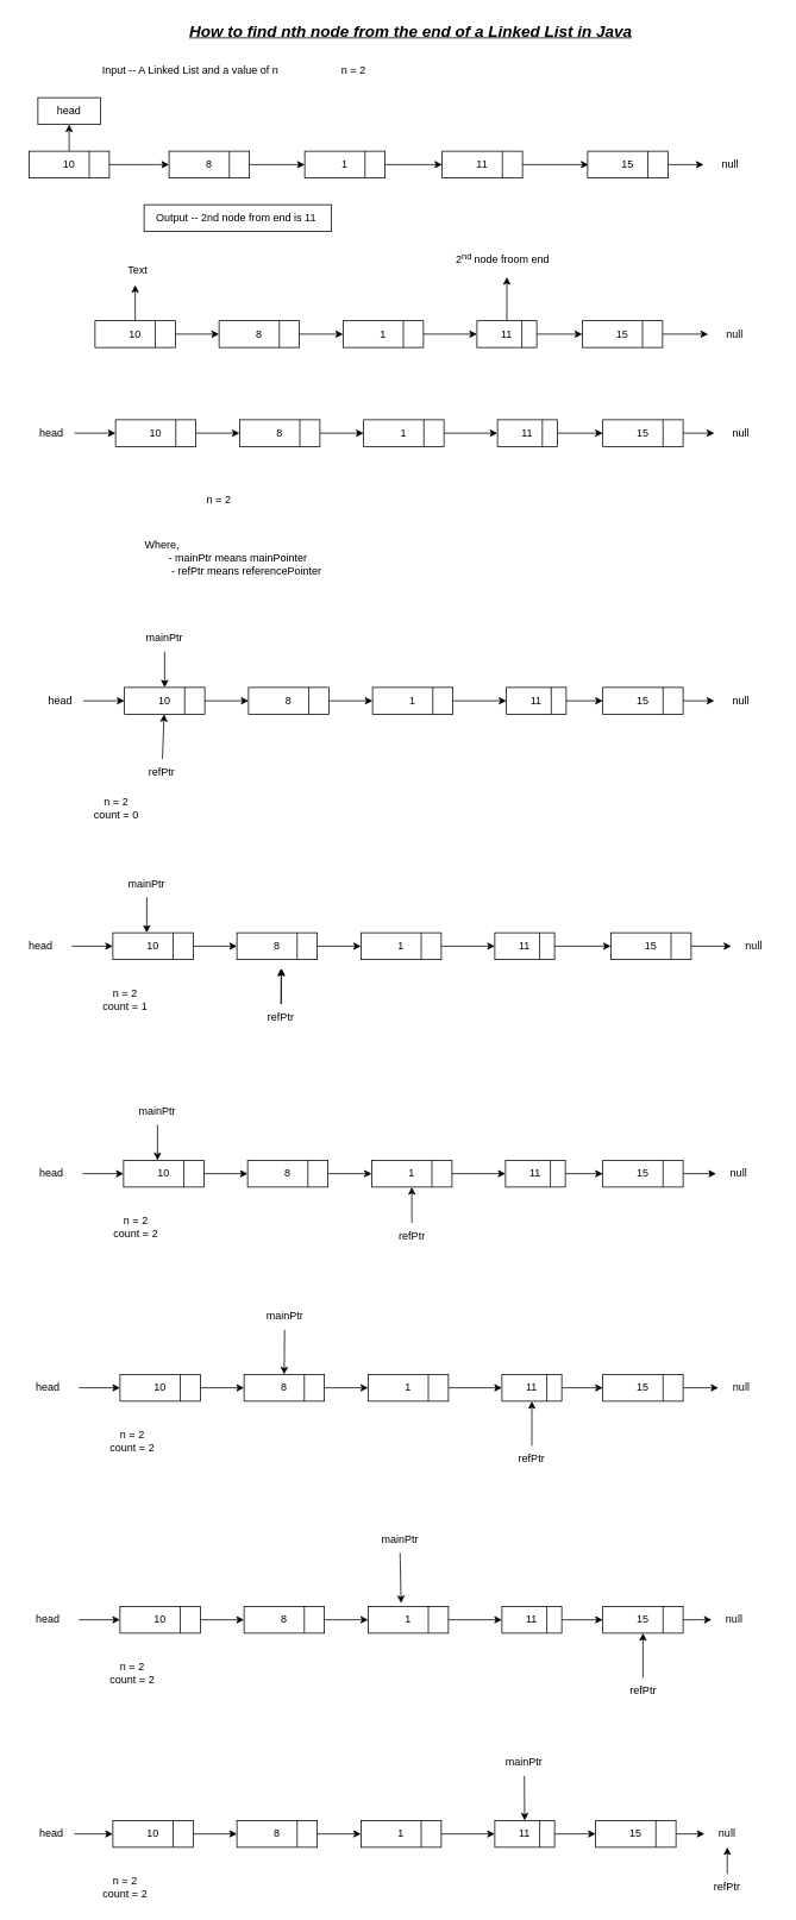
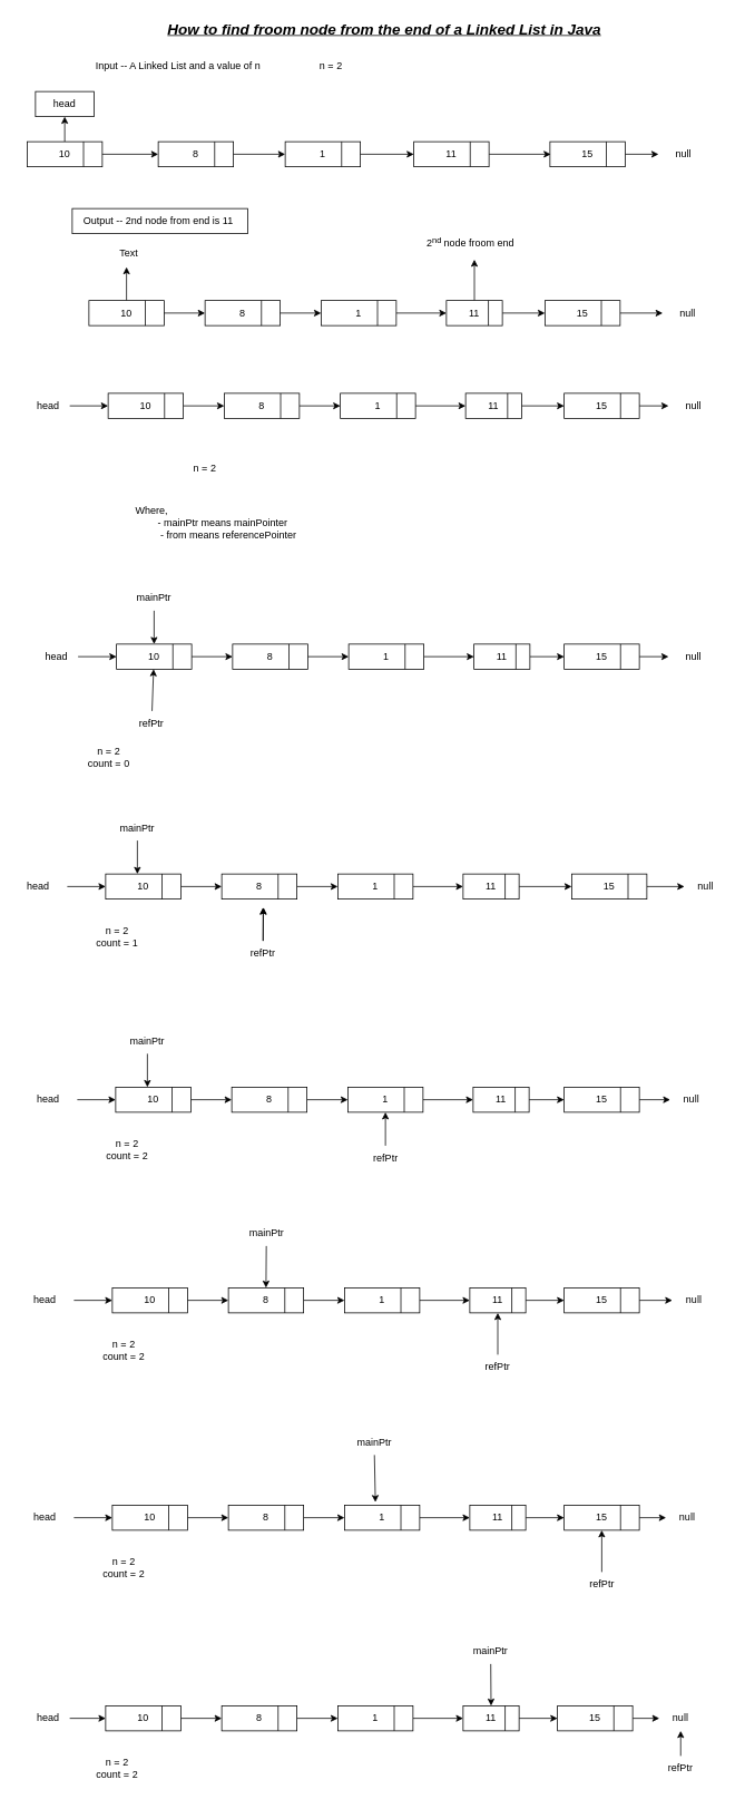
- <mxCell id="67" value="&lt;b&gt;&lt;i&gt;&lt;u&gt;&lt;font style=&quot;font-size: 18px;&quot;&gt;How to find nth node from the end of a Linked List in Java&lt;/font&gt;&lt;/u&gt;&lt;/i&gt;&lt;/b&gt;" style="text;html=1;strokeColor=none;fillColor=none;align=center;verticalAlign=middle;whiteSpace=wrap;rounded=0;shadow=0;" parent="1" vertex="1"><mxGeometry x="60" y="20" width="800" height="30" as="geometry" /></mxCell>
+ <mxCell id="67" value="&lt;b&gt;&lt;i&gt;&lt;u&gt;&lt;font style=&quot;font-size: 18px;&quot;&gt;How to find froom node from the end of a Linked List in Java&lt;/font&gt;&lt;/u&gt;&lt;/i&gt;&lt;/b&gt;" style="text;html=1;strokeColor=none;fillColor=none;align=center;verticalAlign=middle;whiteSpace=wrap;rounded=0;shadow=0;" parent="1" vertex="1"><mxGeometry x="60" y="20" width="800" height="30" as="geometry" /></mxCell>
- <mxCell id="46" value="Output -- 2nd&amp;nbsp;node from end is 11&amp;nbsp;" style="rounded=0;whiteSpace=wrap;html=1;" parent="1" vertex="1"><mxGeometry x="161" y="229" width="210" height="30" as="geometry" /></mxCell>
+ <mxCell id="46" value="Output -- 2nd&amp;nbsp;node from end is 11&amp;nbsp;" style="rounded=0;whiteSpace=wrap;html=1;" parent="1" vertex="1"><mxGeometry x="86" y="249" width="210" height="30" as="geometry" /></mxCell>
- <mxCell id="72" value="Where,&lt;br&gt;&lt;span style=&quot;white-space: pre;&quot;&gt;&lt;span style=&quot;white-space: pre;&quot;&gt;&#09;&lt;/span&gt;- mainPtr means mainPointer&#09;&lt;/span&gt;&lt;br&gt;&lt;span style=&quot;white-space: pre;&quot;&gt;&#09;&lt;/span&gt;&amp;nbsp;- refPtr means referencePointer" style="text;html=1;strokeColor=none;fillColor=none;align=left;verticalAlign=middle;whiteSpace=wrap;rounded=0;" vertex="1" parent="1"><mxGeometry x="160" y="600" width="280" height="50" as="geometry" /></mxCell>
+ <mxCell id="72" value="Where,&lt;br&gt;&lt;span style=&quot;white-space: pre;&quot;&gt;&lt;span style=&quot;white-space: pre;&quot;&gt;&#09;&lt;/span&gt;- mainPtr means mainPointer&#09;&lt;/span&gt;&lt;br&gt;&lt;span style=&quot;white-space: pre;&quot;&gt;&#09;&lt;/span&gt;&amp;nbsp;- from means referencePointer" style="text;html=1;strokeColor=none;fillColor=none;align=left;verticalAlign=middle;whiteSpace=wrap;rounded=0;" vertex="1" parent="1"><mxGeometry x="160" y="600" width="280" height="50" as="geometry" /></mxCell>
